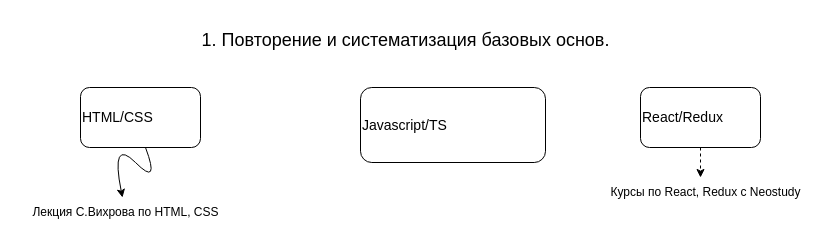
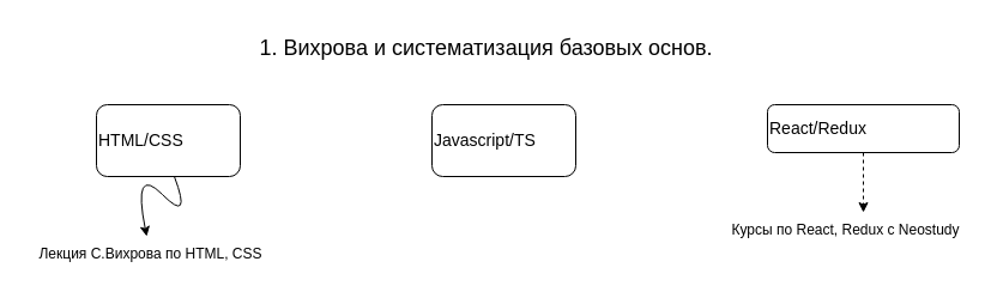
- <mxCell id="5" value="&lt;font style=&quot;font-size: 18px;&quot;&gt;1. Повторение и систематизация базовых основ.&lt;/font&gt;" style="text;html=1;align=center;verticalAlign=middle;resizable=0;points=[];autosize=1;strokeColor=none;fillColor=none;" parent="1" vertex="1"><mxGeometry x="190" y="20" width="430" height="40" as="geometry" /></mxCell>
+ <mxCell id="5" value="&lt;font style=&quot;font-size: 18px;&quot;&gt;1. Вихрова и систематизация базовых основ.&lt;/font&gt;" style="text;html=1;align=center;verticalAlign=middle;resizable=0;points=[];autosize=1;strokeColor=none;fillColor=none;" parent="1" vertex="1"><mxGeometry x="190" y="20" width="430" height="40" as="geometry" /></mxCell>
- <mxCell id="4" value="&lt;font style=&quot;font-size: 14px;&quot;&gt;React/Redux&lt;/font&gt;" style="rounded=1;whiteSpace=wrap;html=1;align=left;" parent="1" vertex="1"><mxGeometry x="640" y="87" width="120" height="60" as="geometry" /></mxCell>
+ <mxCell id="4" value="&lt;font style=&quot;font-size: 14px;&quot;&gt;React/Redux&lt;/font&gt;" style="rounded=1;whiteSpace=wrap;html=1;align=left;" parent="1" vertex="1"><mxGeometry x="640" y="87" width="160" height="40" as="geometry" /></mxCell>
- <mxCell id="3" value="&lt;font style=&quot;font-size: 14px;&quot;&gt;Javascript/TS&lt;/font&gt;" style="rounded=1;whiteSpace=wrap;html=1;align=left;" parent="1" vertex="1"><mxGeometry x="360" y="87" width="185" height="75" as="geometry" /></mxCell>
+ <mxCell id="3" value="&lt;font style=&quot;font-size: 14px;&quot;&gt;Javascript/TS&lt;/font&gt;" style="rounded=1;whiteSpace=wrap;html=1;align=left;" parent="1" vertex="1"><mxGeometry x="360" y="87" width="120" height="60" as="geometry" /></mxCell>
